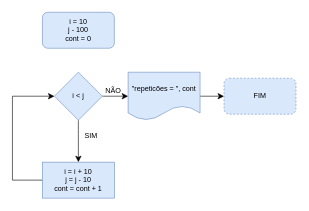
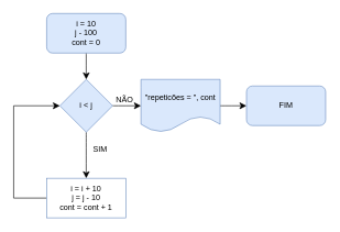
+ <mxCell id="2" value="" style="edgeStyle=none;curved=1;rounded=0;orthogonalLoop=1;jettySize=auto;html=1;fontSize=12;startSize=8;endSize=8;" parent="1" source="3" target="8" edge="1"><mxGeometry relative="1" as="geometry" /></mxCell>
- <mxCell id="13" value="FIM" style="rounded=1;whiteSpace=wrap;html=1;fillColor=#dae8fc;strokeColor=#6c8ebf;dashed=1;" vertex="1" parent="1"><mxGeometry x="373" y="130" width="120" height="60" as="geometry" /></mxCell>
+ <mxCell id="13" value="FIM" style="rounded=1;whiteSpace=wrap;html=1;fillColor=#dae8fc;strokeColor=#6c8ebf;" vertex="1" parent="1"><mxGeometry x="373" y="130" width="120" height="60" as="geometry" /></mxCell>
- <mxCell id="10" value="i = i + 10&lt;div&gt;j = j - 10&lt;/div&gt;&lt;div&gt;cont = cont + 1&lt;/div&gt;" style="rounded=0;whiteSpace=wrap;html=1;fillColor=#dae8fc;strokeColor=#6c8ebf;" vertex="1" parent="1"><mxGeometry x="70" y="270" width="120" height="60" as="geometry" /></mxCell>
+ <mxCell id="10" value="i = i + 10&lt;div&gt;j = j - 10&lt;/div&gt;&lt;div&gt;cont = cont + 1&lt;/div&gt;" style="rounded=0;whiteSpace=wrap;html=1;fillColor=#ffffff;strokeColor=#6c8ebf;" vertex="1" parent="1"><mxGeometry x="70" y="270" width="120" height="60" as="geometry" /></mxCell>
